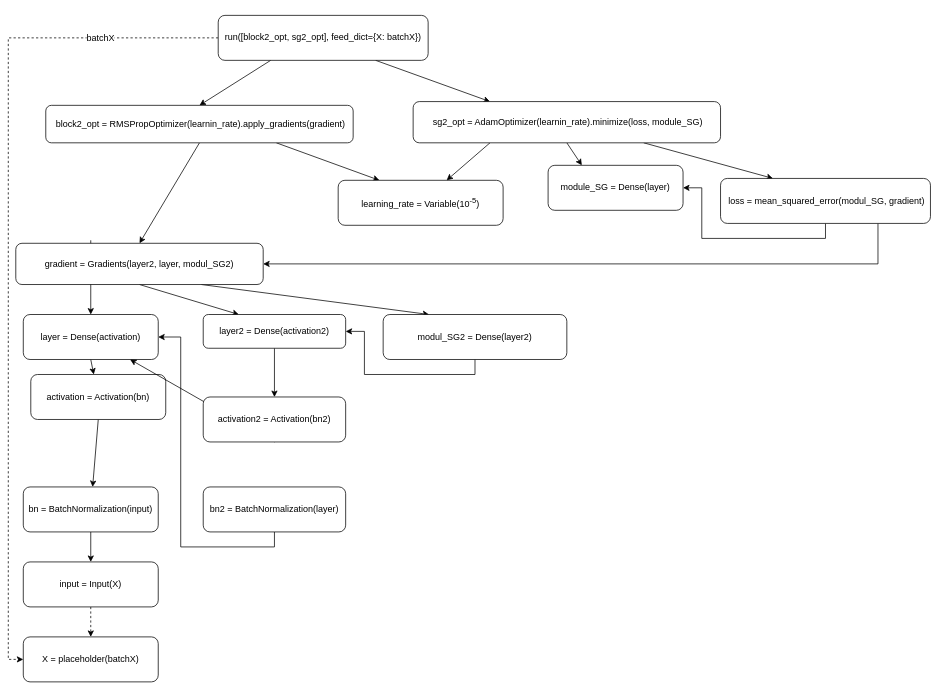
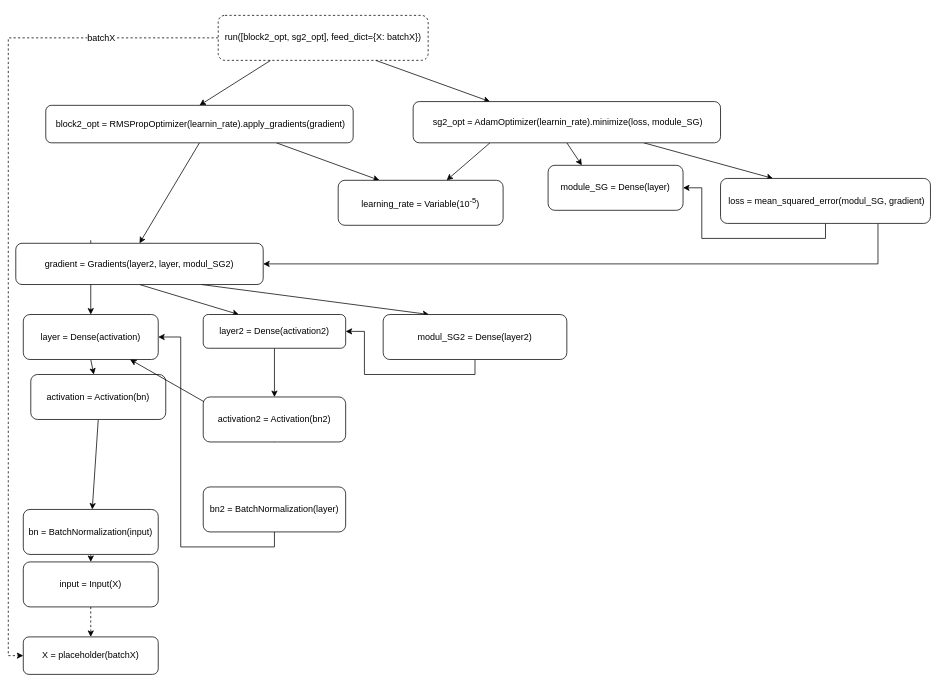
- <mxCell id="6" value="run([block2_opt, sg2_opt], feed_dict={X: batchX})" style="rounded=1;whiteSpace=wrap;html=1;" vertex="1" parent="1"><mxGeometry x="290" y="20" width="280" height="60" as="geometry" /></mxCell>
+ <mxCell id="6" value="run([block2_opt, sg2_opt], feed_dict={X: batchX})" style="rounded=1;whiteSpace=wrap;html=1;dashed=1;" vertex="1" parent="1"><mxGeometry x="290" y="20" width="280" height="60" as="geometry" /></mxCell>
- <mxCell id="35" value="bn = BatchNormalization(input)" style="rounded=1;whiteSpace=wrap;html=1;" vertex="1" parent="1"><mxGeometry x="30" y="649" width="180" height="60" as="geometry" /></mxCell>
+ <mxCell id="35" value="bn = BatchNormalization(input)" style="rounded=1;whiteSpace=wrap;html=1;" vertex="1" parent="1"><mxGeometry x="30" y="679" width="180" height="60" as="geometry" /></mxCell>
- <mxCell id="31" value="&lt;span&gt;X = placeholder(batchX)&lt;/span&gt;" style="rounded=1;whiteSpace=wrap;html=1;" vertex="1" parent="1"><mxGeometry x="30" y="849" width="180" height="60" as="geometry" /></mxCell>
+ <mxCell id="31" value="&lt;span&gt;X = placeholder(batchX)&lt;/span&gt;" style="rounded=1;whiteSpace=wrap;html=1;" vertex="1" parent="1"><mxGeometry x="30" y="849" width="180" height="50" as="geometry" /></mxCell>
